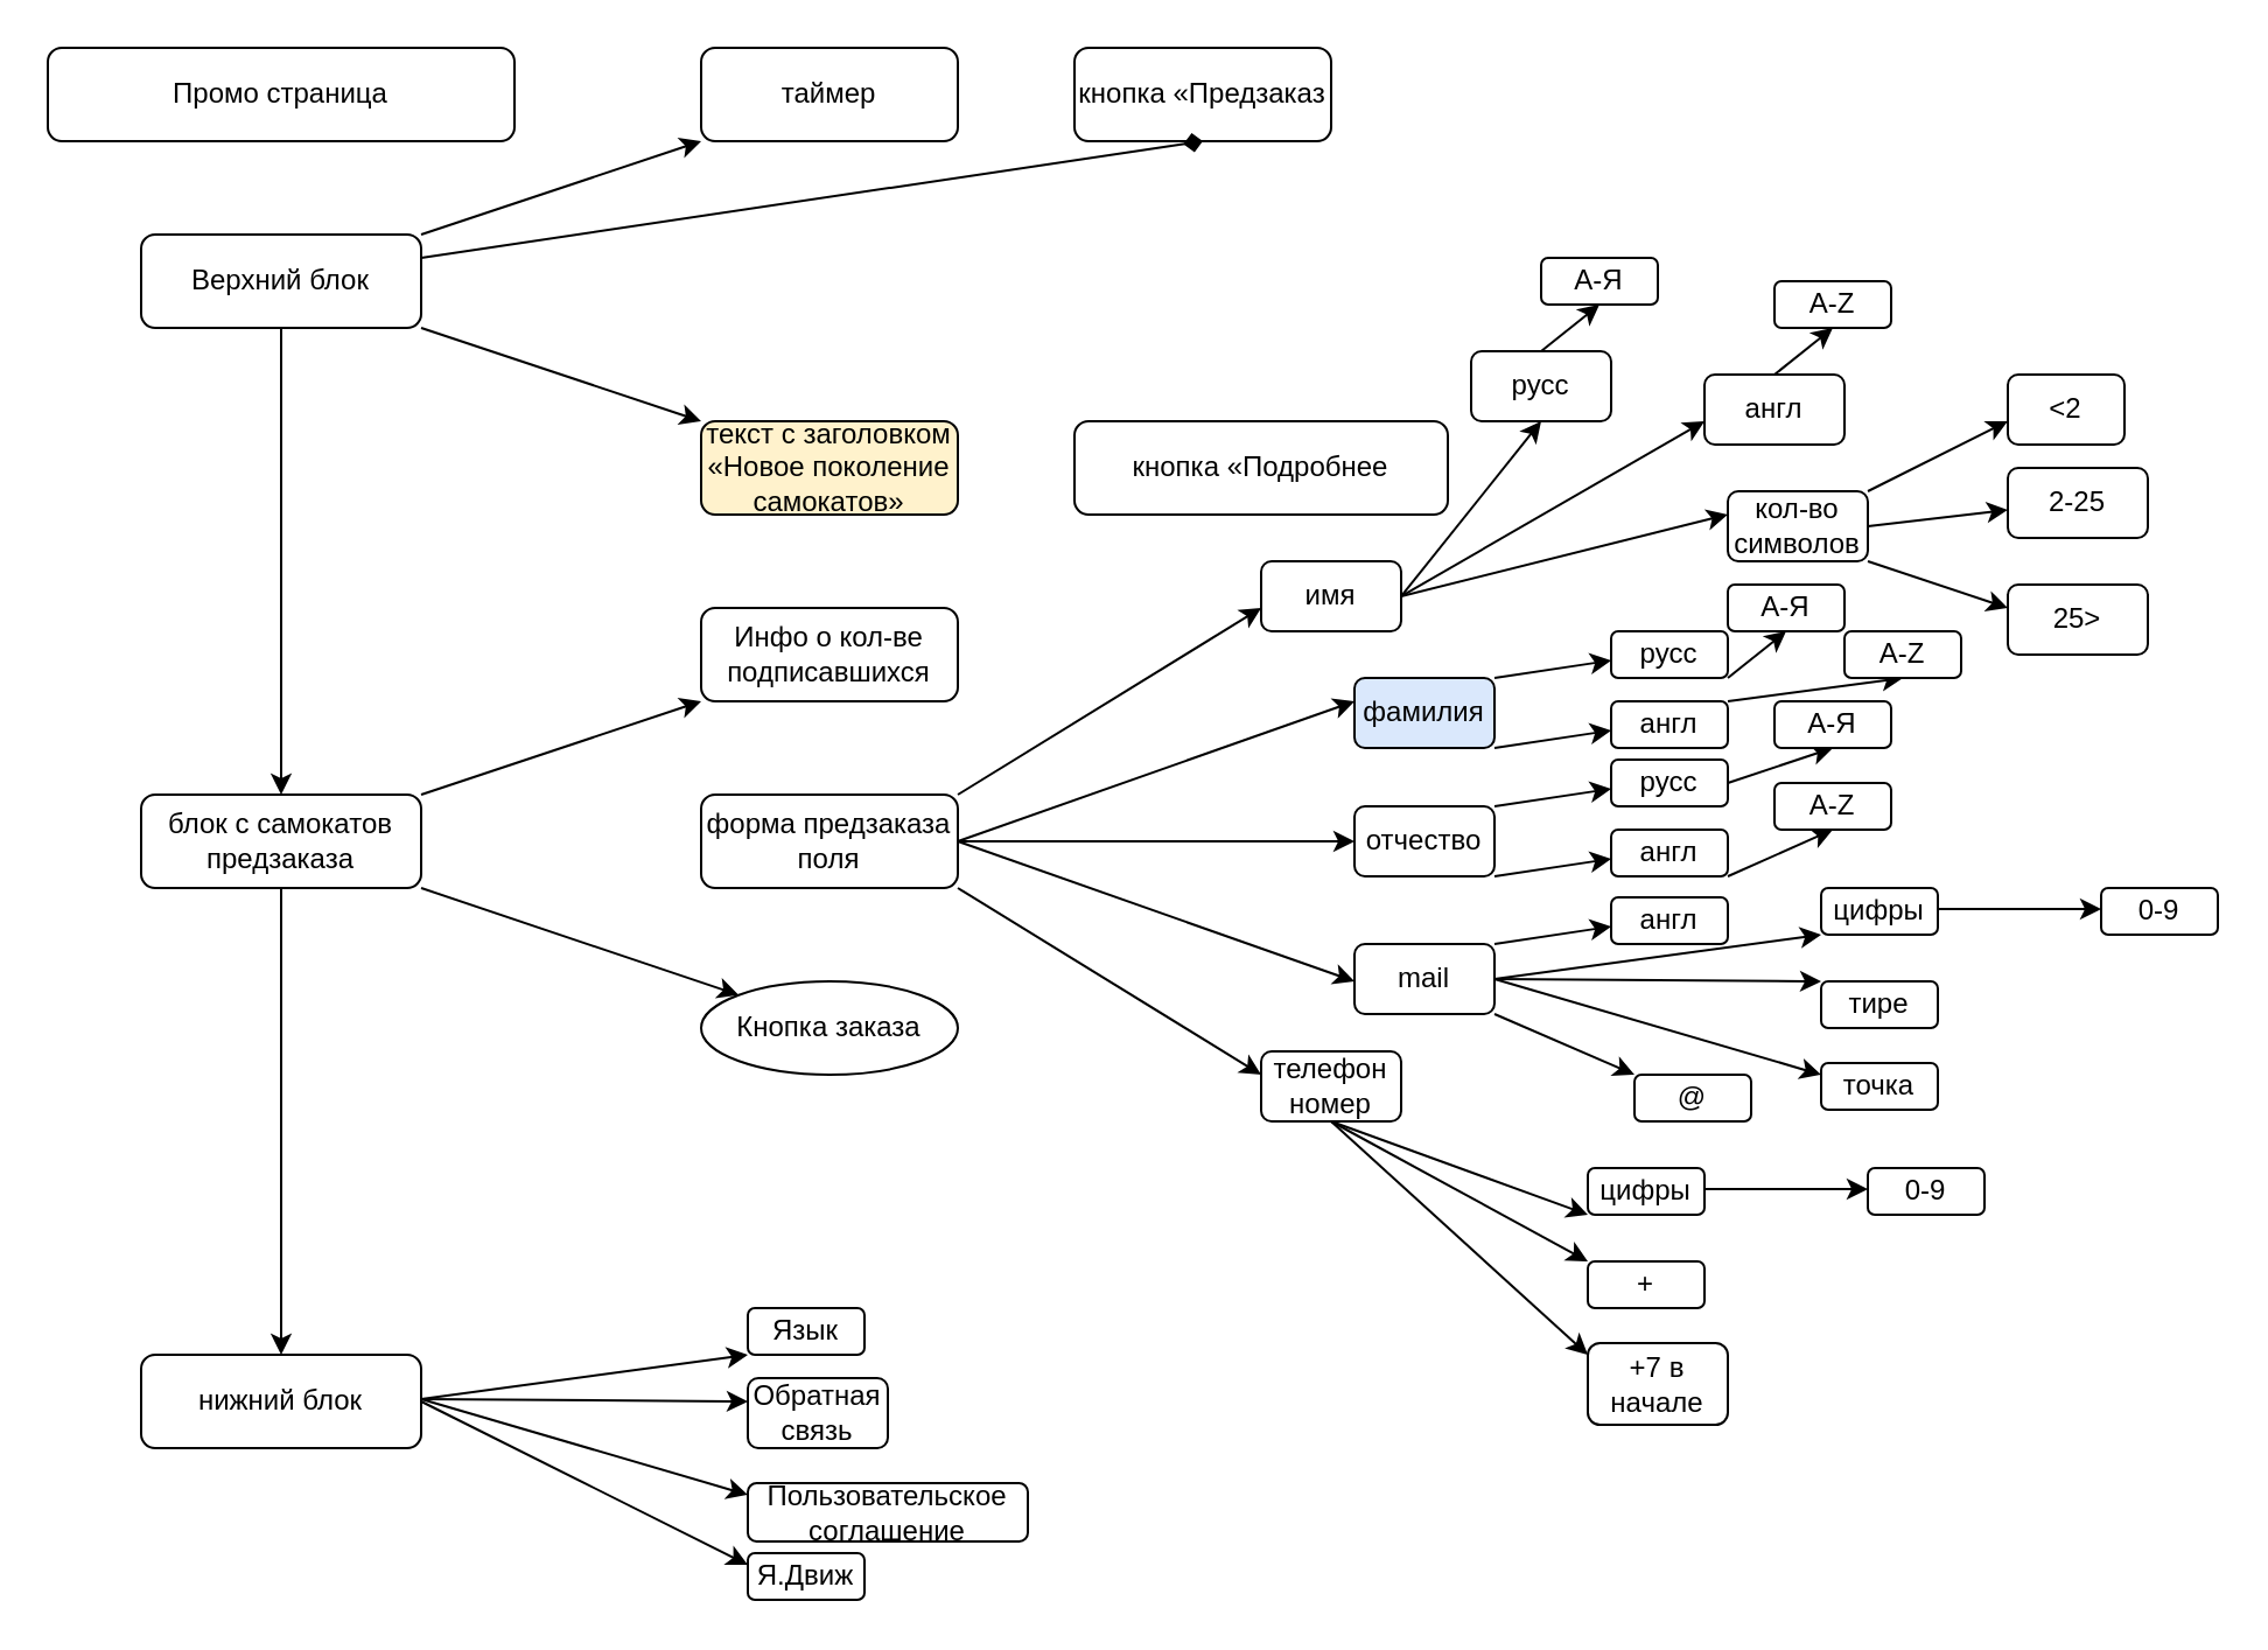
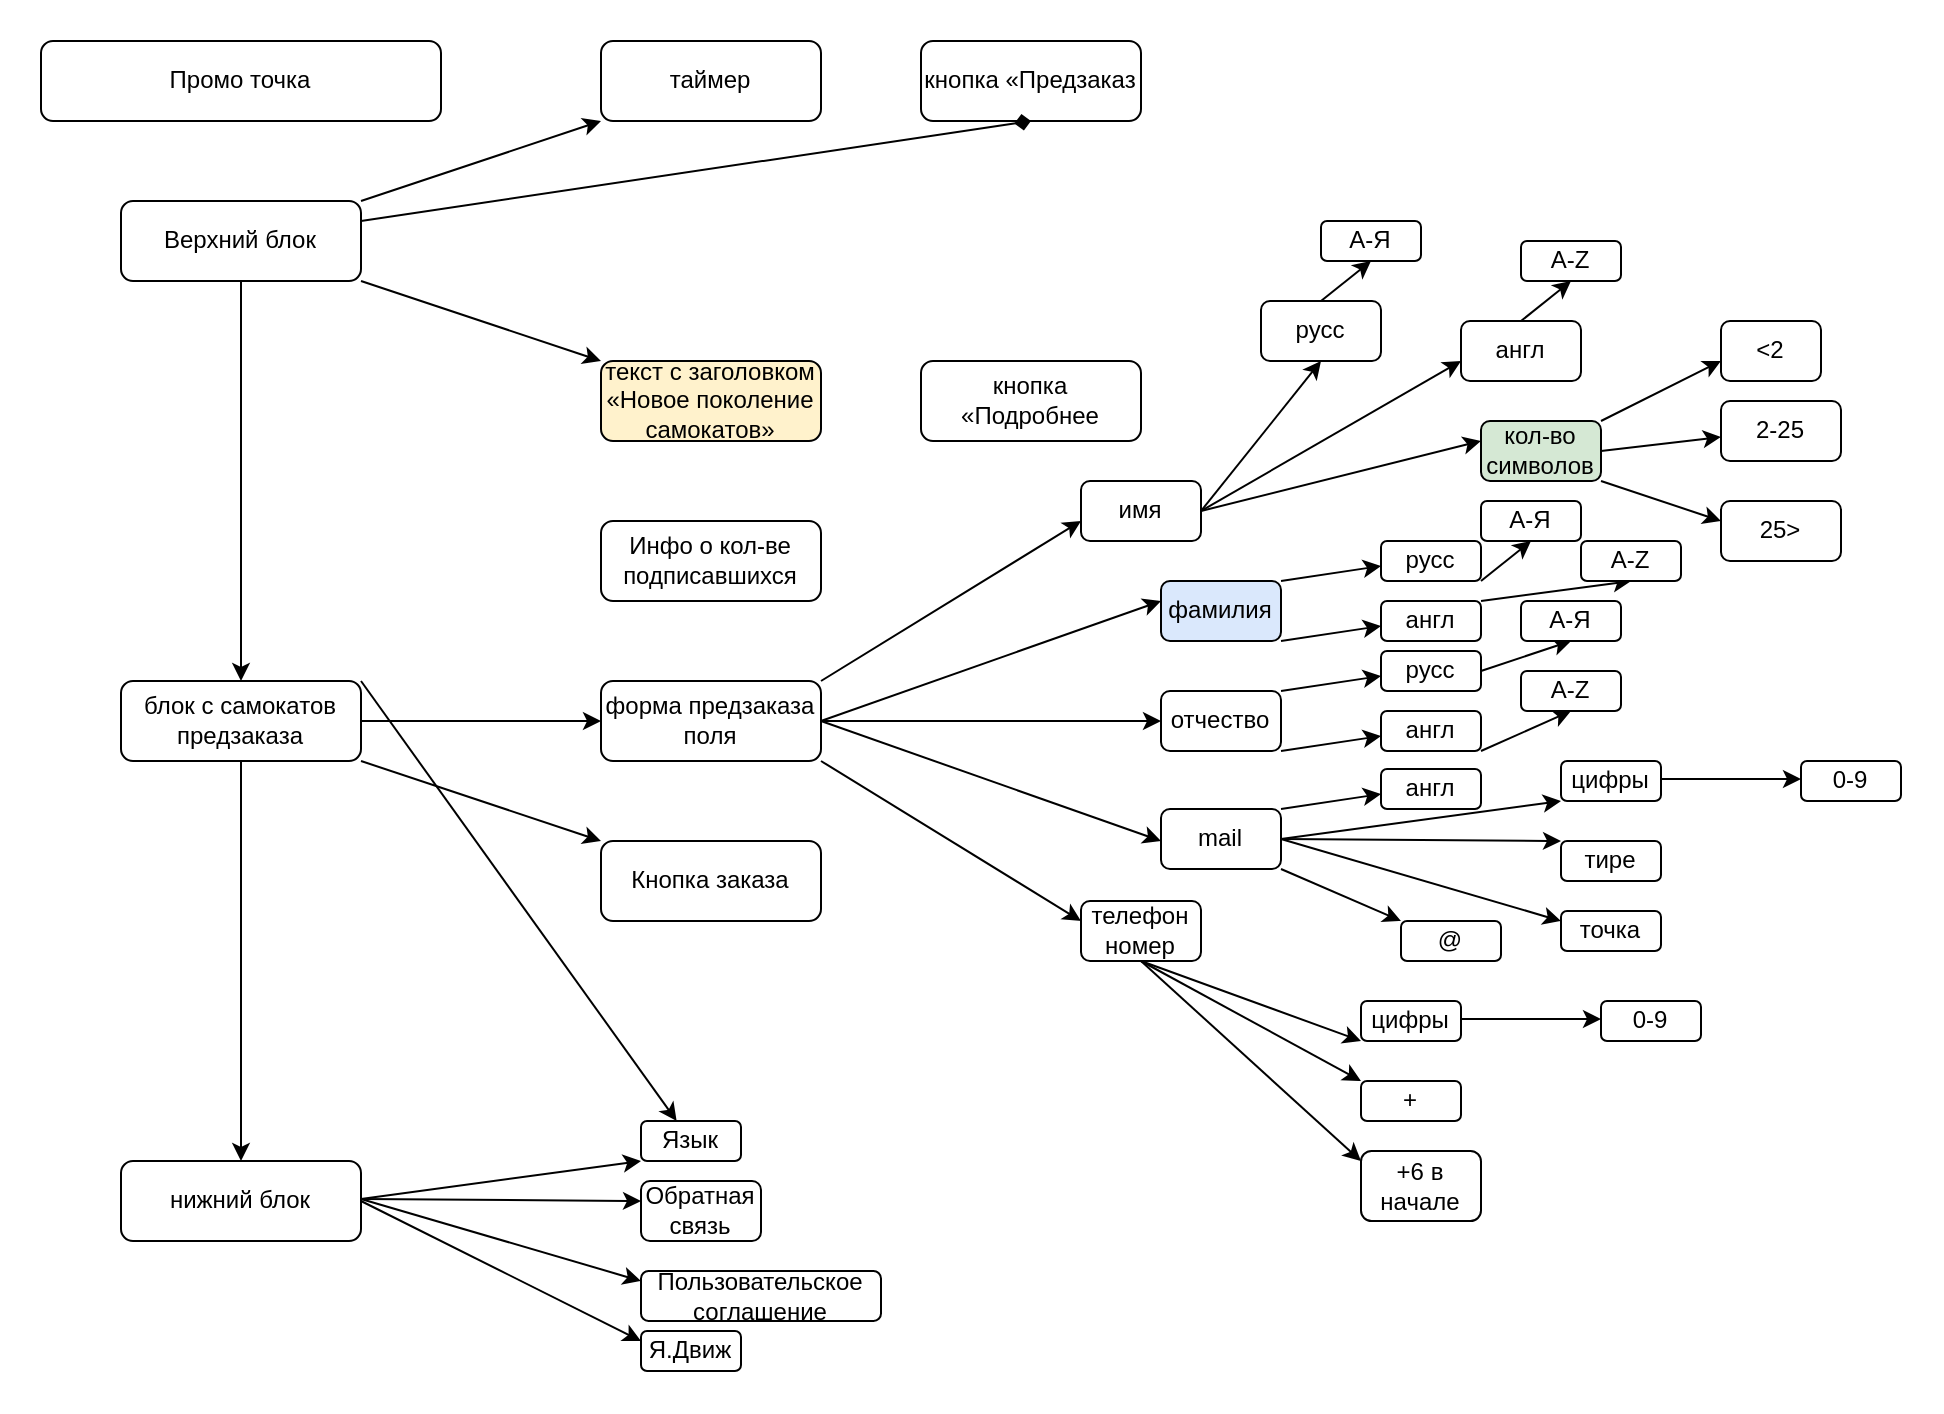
- <mxCell id="7" value="Промо страница" style="rounded=1;whiteSpace=wrap;html=1;fontSize=12;glass=0;strokeWidth=1;shadow=0;" vertex="1" parent="1"><mxGeometry x="20" width="200" height="40" as="geometry" y="20" /></mxCell>
+ <mxCell id="7" value="Промо точка" style="rounded=1;whiteSpace=wrap;html=1;fontSize=12;glass=0;strokeWidth=1;shadow=0;" vertex="1" parent="1"><mxGeometry x="20" width="200" height="40" as="geometry" y="20" /></mxCell>
- <mxCell id="13" value="кнопка «Подробнее" style="whiteSpace=wrap;html=1;rounded=1;glass=0;strokeWidth=1;shadow=0;" vertex="1" parent="1"><mxGeometry x="460" y="180" width="160" height="40" as="geometry" /></mxCell>
+ <mxCell id="13" value="кнопка «Подробнее" style="whiteSpace=wrap;html=1;rounded=1;glass=0;strokeWidth=1;shadow=0;" vertex="1" parent="1"><mxGeometry x="460" y="180" width="110" height="40" as="geometry" /></mxCell>
- <mxCell id="37" value="кол-во символов" style="whiteSpace=wrap;html=1;rounded=1;glass=0;strokeWidth=1;shadow=0;" vertex="1" parent="1"><mxGeometry x="740" y="210" width="60" height="30" as="geometry" /></mxCell>
+ <mxCell id="37" value="кол-во символов" style="whiteSpace=wrap;html=1;rounded=1;glass=0;strokeWidth=1;shadow=0;fillColor=#d5e8d4;" vertex="1" parent="1"><mxGeometry x="740" y="210" width="60" height="30" as="geometry" /></mxCell>
- <mxCell id="18" value="" style="endArrow=classic;html=1;rounded=0;exitX=1;exitY=0;exitDx=0;exitDy=0;entryX=0;entryY=1;entryDx=0;entryDy=0;" edge="1" parent="1" source="5" target="16"><mxGeometry width="50" height="50" relative="1" as="geometry"><mxPoint x="190" y="150" as="sourcePoint" /><mxPoint x="310" y="190" as="targetPoint" /></mxGeometry></mxCell>
+ <mxCell id="18" value="" style="endArrow=classic;html=1;rounded=0;exitX=1;exitY=0;exitDx=0;exitDy=0;" edge="1" parent="1" source="5" target="69"><mxGeometry width="50" height="50" relative="1" as="geometry"><mxPoint x="190" y="150" as="sourcePoint" /><mxPoint x="310" y="190" as="targetPoint" /></mxGeometry></mxCell>
+ <mxCell id="21" value="" style="endArrow=classic;html=1;rounded=0;exitX=1;exitY=0.5;exitDx=0;exitDy=0;entryX=0;entryY=0.5;entryDx=0;entryDy=0;" edge="1" parent="1" target="20" source="5"><mxGeometry width="50" height="50" relative="1" as="geometry"><mxPoint x="180" y="300" as="sourcePoint" /><mxPoint x="310" y="230" as="targetPoint" /></mxGeometry></mxCell>
- <mxCell id="17" value="Кнопка заказа" style="ellipse;whiteSpace=wrap;html=1;glass=0;strokeWidth=1;shadow=0;" vertex="1" parent="1"><mxGeometry x="300" y="420" width="110" height="40" as="geometry" /></mxCell>
+ <mxCell id="17" value="Кнопка заказа" style="whiteSpace=wrap;html=1;rounded=1;glass=0;strokeWidth=1;shadow=0;" vertex="1" parent="1"><mxGeometry x="300" y="420" width="110" height="40" as="geometry" /></mxCell>
- <mxCell id="67" value="+7 в начале" style="whiteSpace=wrap;html=1;rounded=1;glass=0;strokeWidth=1;shadow=0;" vertex="1" parent="1"><mxGeometry x="680" y="575" width="60" height="35" as="geometry" /></mxCell>
+ <mxCell id="67" value="+6 в начале" style="whiteSpace=wrap;html=1;rounded=1;glass=0;strokeWidth=1;shadow=0;" vertex="1" parent="1"><mxGeometry x="680" y="575" width="60" height="35" as="geometry" /></mxCell>
